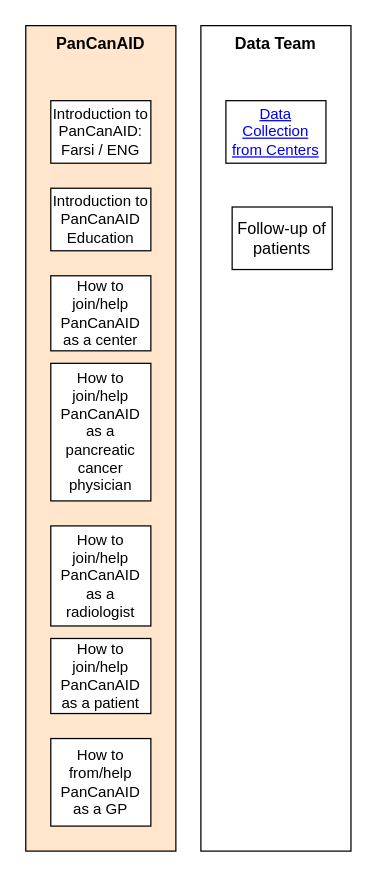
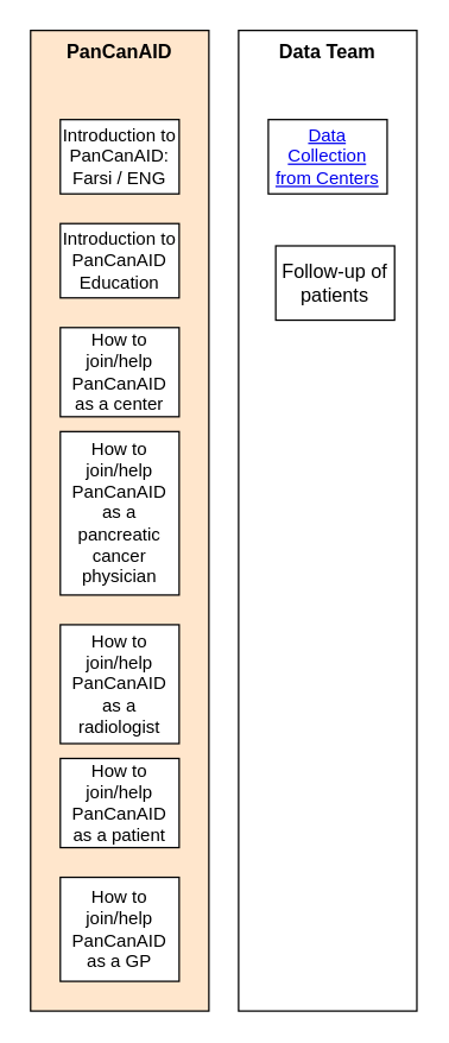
- <mxCell id="9" value="How to from/help PanCanAID as a GP" style="rounded=0;whiteSpace=wrap;html=1;" vertex="1" parent="1"><mxGeometry x="40" y="590" width="80" height="70" as="geometry" /></mxCell>
+ <mxCell id="9" value="How to join/help PanCanAID as a GP" style="rounded=0;whiteSpace=wrap;html=1;" vertex="1" parent="1"><mxGeometry x="40" y="590" width="80" height="70" as="geometry" /></mxCell>
